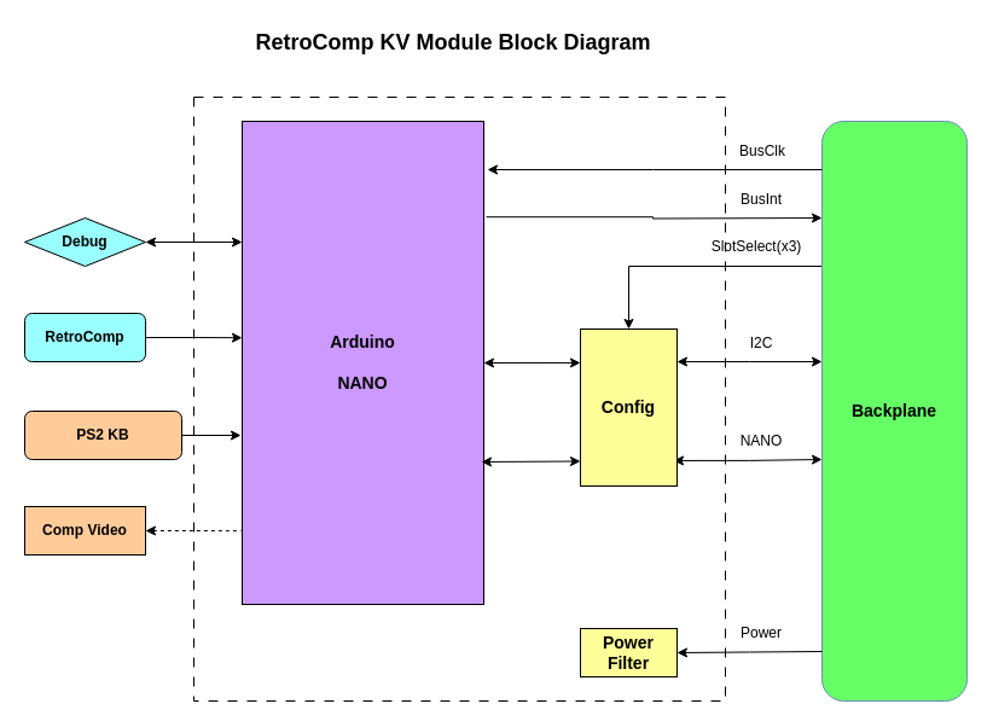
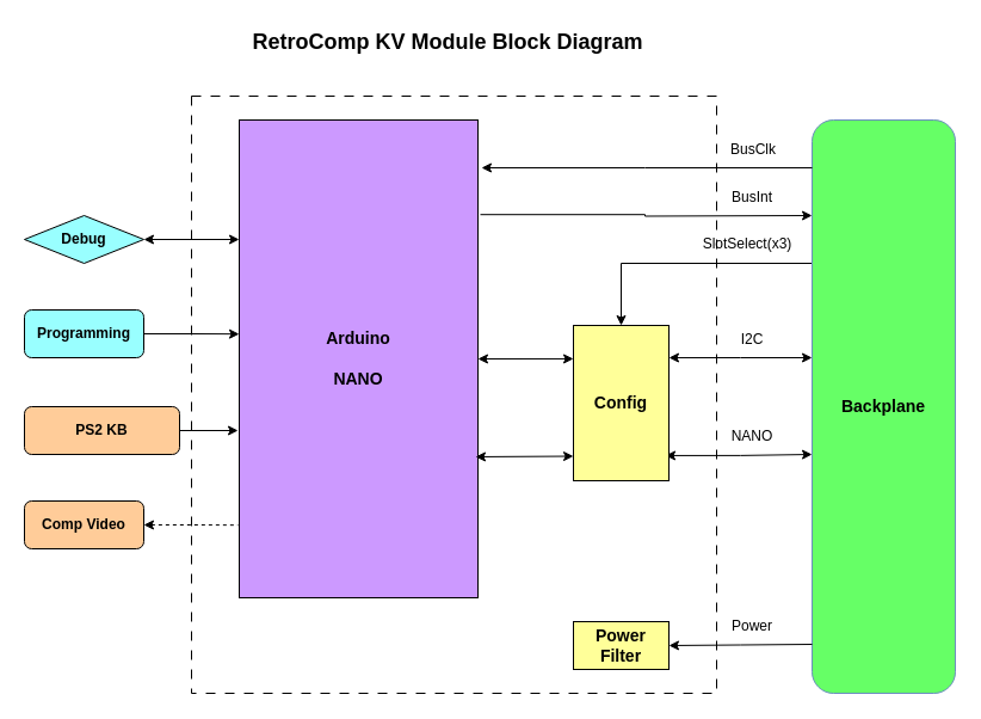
- <mxCell id="19" value="&lt;b&gt;RetroComp&lt;/b&gt;" style="rounded=1;whiteSpace=wrap;html=1;fillColor=#99FFFF;" parent="1" vertex="1"><mxGeometry x="20" y="259" width="100" height="40" as="geometry" /></mxCell>
+ <mxCell id="19" value="&lt;b&gt;Programming&lt;/b&gt;" style="rounded=1;whiteSpace=wrap;html=1;fillColor=#99FFFF;" parent="1" vertex="1"><mxGeometry x="20" y="259" width="100" height="40" as="geometry" /></mxCell>
- <mxCell id="23" value="&lt;b&gt;Comp Video&lt;/b&gt;" style="whiteSpace=wrap;html=1;fillColor=#FFCC99;rounded=0;" parent="1" vertex="1"><mxGeometry x="20" y="419" width="100" height="40" as="geometry" /></mxCell>
+ <mxCell id="23" value="&lt;b&gt;Comp Video&lt;/b&gt;" style="rounded=1;whiteSpace=wrap;html=1;fillColor=#FFCC99;" parent="1" vertex="1"><mxGeometry x="20" y="419" width="100" height="40" as="geometry" /></mxCell>
